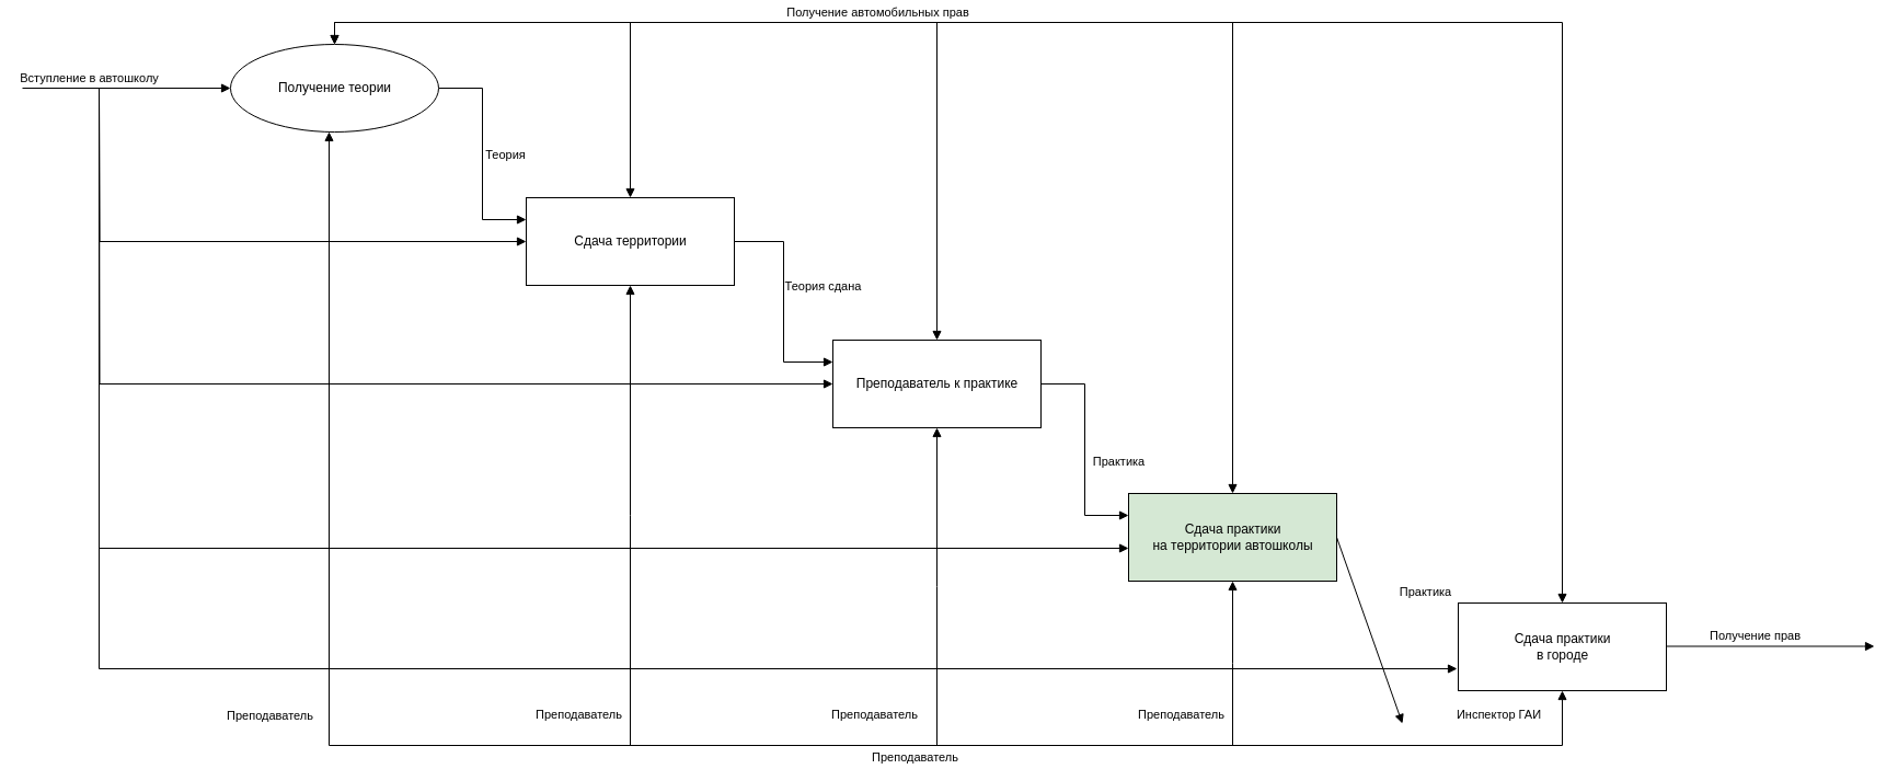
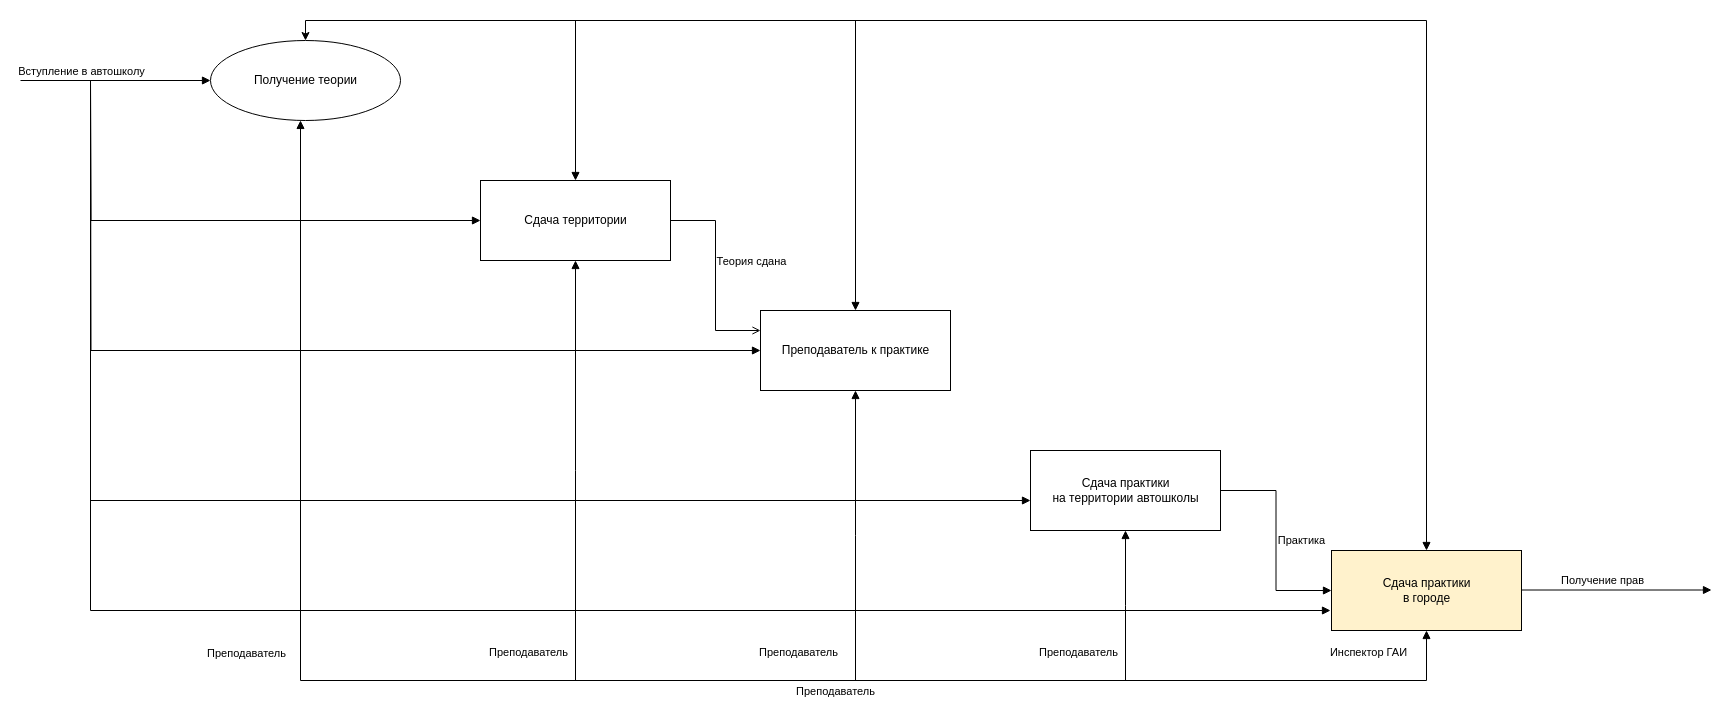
- <mxCell id="6" style="edgeStyle=orthogonalEdgeStyle;rounded=0;orthogonalLoop=1;jettySize=auto;html=1;exitX=1;exitY=0.5;exitDx=0;exitDy=0;entryX=0;entryY=0.25;entryDx=0;entryDy=0;startArrow=none;startFill=0;endArrow=block;endFill=1;" parent="1" source="8" target="14" edge="1"><mxGeometry relative="1" as="geometry" /></mxCell>
- <mxCell id="7" value="Теория" style="edgeLabel;html=1;align=center;verticalAlign=middle;resizable=0;points=[];" parent="6" vertex="1" connectable="0"><mxGeometry x="-0.1" y="-1" relative="1" as="geometry"><mxPoint x="21" y="10" as="offset" /></mxGeometry></mxCell>
- <mxCell id="4" style="edgeStyle=orthogonalEdgeStyle;rounded=0;orthogonalLoop=1;jettySize=auto;html=1;exitX=0.5;exitY=0;exitDx=0;exitDy=0;startArrow=block;startFill=1;endArrow=block;endFill=1;entryX=0.5;entryY=0;entryDx=0;entryDy=0;" parent="1" source="8" target="27" edge="1"><mxGeometry relative="1" as="geometry"><mxPoint x="1207" y="0" as="targetPoint" /></mxGeometry></mxCell>
- <mxCell id="5" value="Получение автомобильных прав" style="edgeLabel;html=1;align=center;verticalAlign=middle;resizable=0;points=[];" parent="4" vertex="1" connectable="0"><mxGeometry x="-0.402" y="3" relative="1" as="geometry"><mxPoint x="135" y="-7" as="offset" /></mxGeometry></mxCell>
- <mxCell id="12" style="edgeStyle=orthogonalEdgeStyle;rounded=0;orthogonalLoop=1;jettySize=auto;html=1;exitX=1;exitY=0.5;exitDx=0;exitDy=0;entryX=0;entryY=0.25;entryDx=0;entryDy=0;startArrow=none;startFill=0;endArrow=block;endFill=1;" parent="1" source="14" target="20" edge="1"><mxGeometry relative="1" as="geometry" /></mxCell>
+ <mxCell id="12" style="edgeStyle=orthogonalEdgeStyle;rounded=0;orthogonalLoop=1;jettySize=auto;html=1;exitX=1;exitY=0.5;exitDx=0;exitDy=0;entryX=0;entryY=0.25;entryDx=0;entryDy=0;startArrow=none;startFill=0;endArrow=open;endFill=1;" parent="1" source="14" target="20" edge="1"><mxGeometry relative="1" as="geometry" /></mxCell>
- <mxCell id="17" style="edgeStyle=orthogonalEdgeStyle;rounded=0;orthogonalLoop=1;jettySize=auto;html=1;exitX=1;exitY=0.5;exitDx=0;exitDy=0;entryX=0;entryY=0.25;entryDx=0;entryDy=0;startArrow=none;startFill=0;endArrow=block;endFill=1;" parent="1" source="20" target="27" edge="1"><mxGeometry relative="1" as="geometry" /></mxCell>
- <mxCell id="18" value="Практика" style="edgeLabel;html=1;align=center;verticalAlign=middle;resizable=0;points=[];" parent="17" vertex="1" connectable="0"><mxGeometry x="-0.21" y="2" relative="1" as="geometry"><mxPoint x="28" y="31" as="offset" /></mxGeometry></mxCell>
- <mxCell id="27" value="Сдача практики&lt;br&gt;на территории автошколы" style="html=1;fillColor=#d5e8d4;" parent="1" vertex="1"><mxGeometry x="1030" y="450" width="190" height="80" as="geometry" /></mxCell>
+ <mxCell id="27" value="Сдача практики&lt;br&gt;на территории автошколы" style="html=1;" parent="1" vertex="1"><mxGeometry x="1030" y="450" width="190" height="80" as="geometry" /></mxCell>
- <mxCell id="26" style="edgeStyle=orthogonalEdgeStyle;rounded=0;orthogonalLoop=1;jettySize=auto;html=1;exitX=1;exitY=0.5;exitDx=0;exitDy=0;startArrow=none;startFill=0;endArrow=block;endFill=1;" edge="1" parent="1" source="27" target="29"><mxGeometry relative="1" as="geometry" /></mxCell>
+ <mxCell id="26" style="edgeStyle=orthogonalEdgeStyle;rounded=0;orthogonalLoop=1;jettySize=auto;html=1;exitX=1;exitY=0.5;exitDx=0;exitDy=0;entryX=0;entryY=0.5;entryDx=0;entryDy=0;startArrow=none;startFill=0;endArrow=block;endFill=1;" edge="1" parent="1" source="27" target="32"><mxGeometry relative="1" as="geometry" /></mxCell>
- <mxCell id="32" value="Сдача практики&lt;br&gt;в городе" style="html=1;" vertex="1" parent="1"><mxGeometry x="1331" y="550" width="190" height="80" as="geometry" /></mxCell>
+ <mxCell id="32" value="Сдача практики&lt;br&gt;в городе" style="html=1;fillColor=#fff2cc;" vertex="1" parent="1"><mxGeometry x="1331" y="550" width="190" height="80" as="geometry" /></mxCell>
